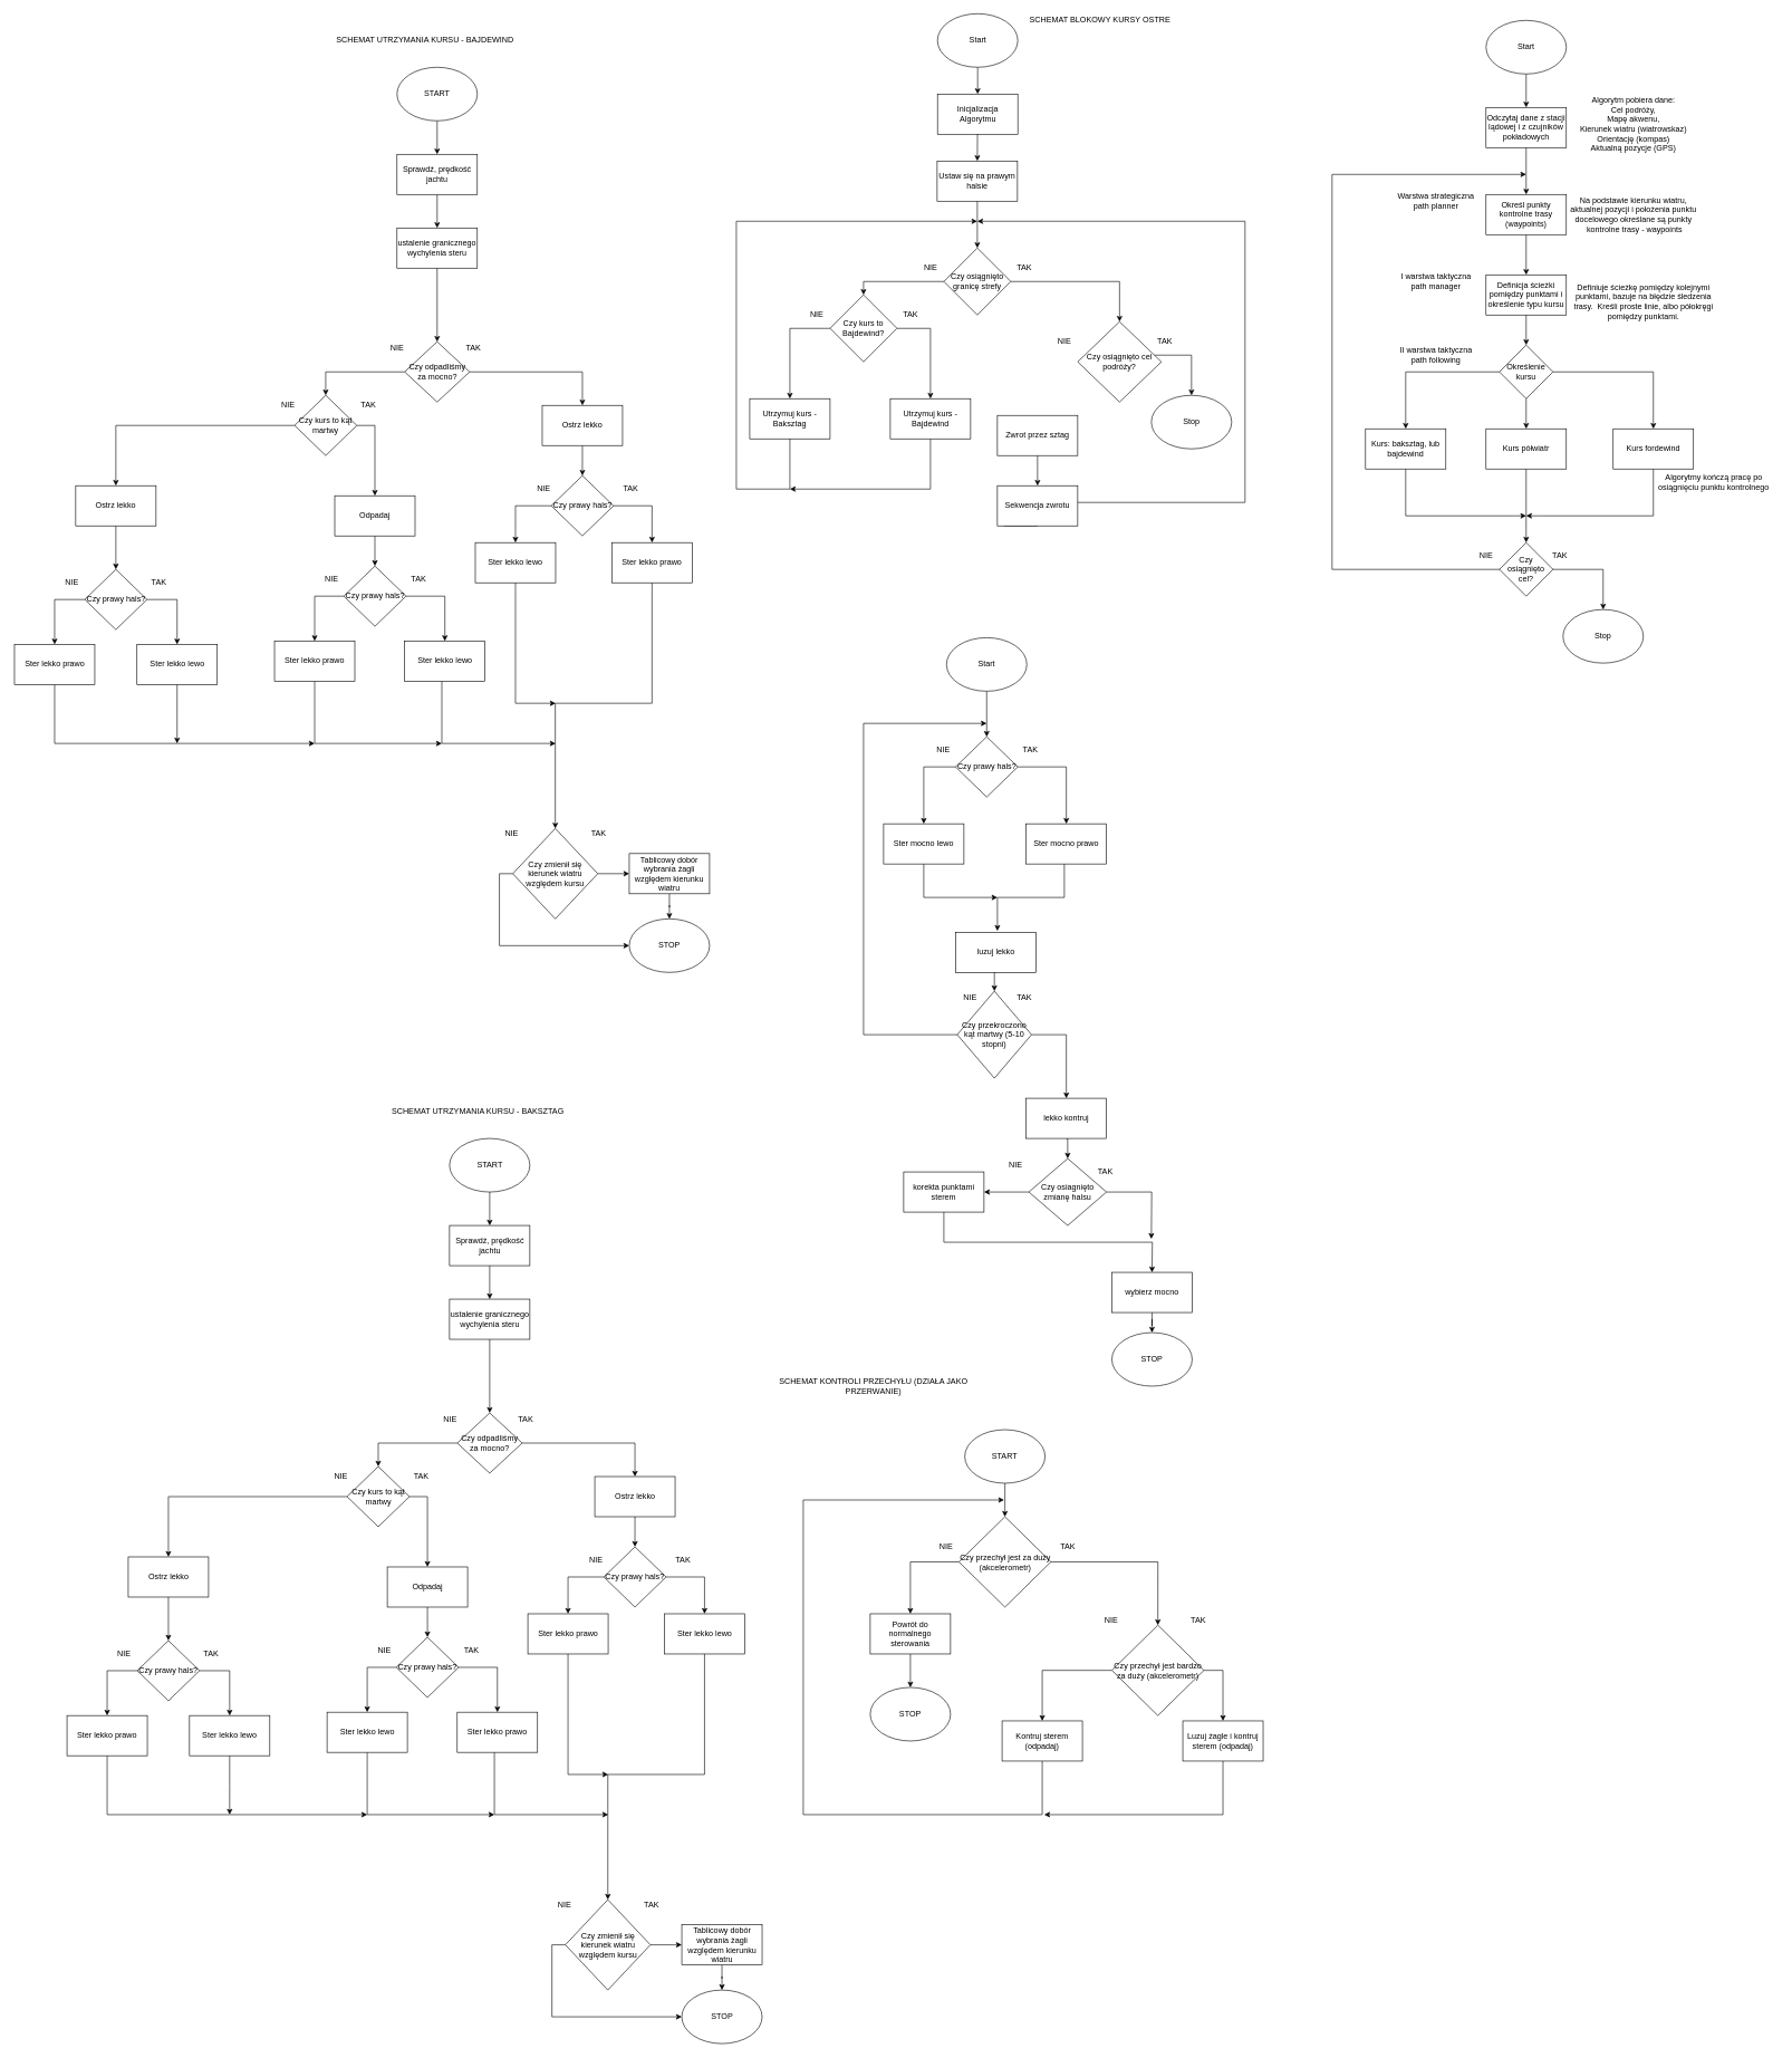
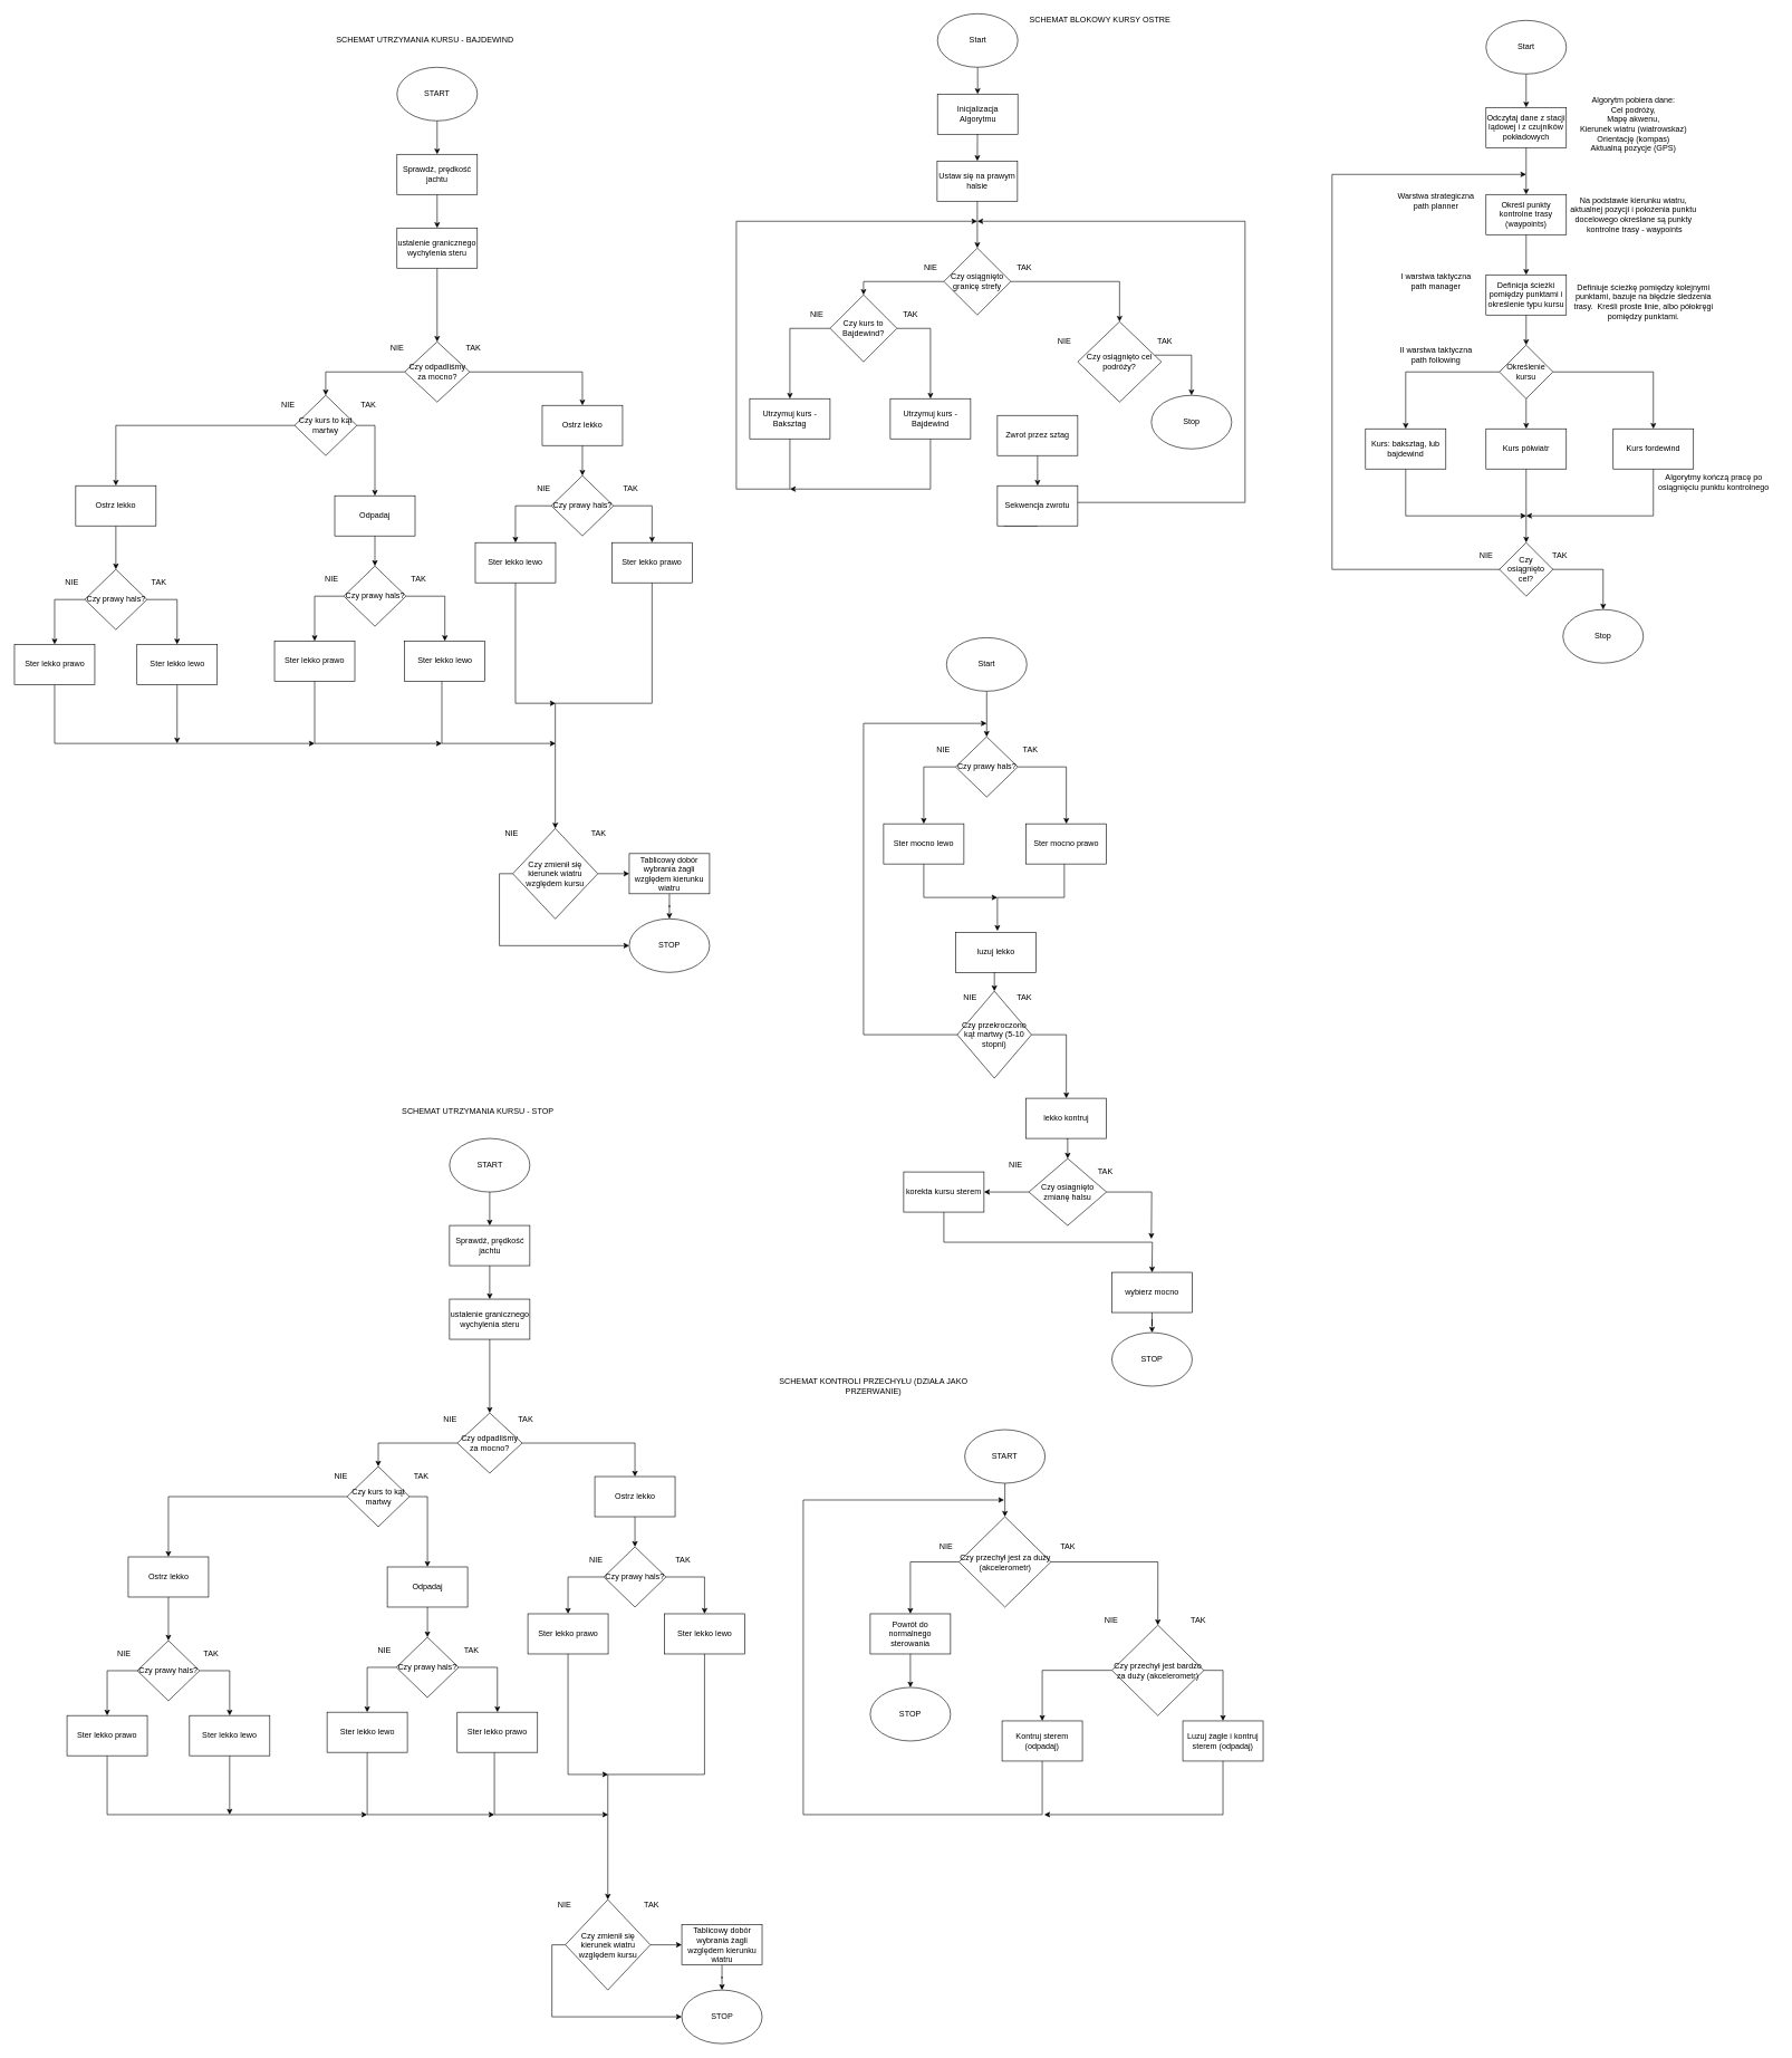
- <mxCell id="119" value="SCHEMAT UTRZYMANIA KURSU - BAKSZTAG" style="text;html=1;strokeColor=none;fillColor=none;align=center;verticalAlign=middle;whiteSpace=wrap;rounded=0;" vertex="1" parent="1"><mxGeometry x="557.5" y="1640" width="310" height="40" as="geometry" /></mxCell>
+ <mxCell id="119" value="SCHEMAT UTRZYMANIA KURSU - STOP" style="text;html=1;strokeColor=none;fillColor=none;align=center;verticalAlign=middle;whiteSpace=wrap;rounded=0;" vertex="1" parent="1"><mxGeometry x="557.5" y="1640" width="310" height="40" as="geometry" /></mxCell>
- <mxCell id="54" value="korekta punktami sterem" style="rounded=0;whiteSpace=wrap;html=1;" vertex="1" parent="1"><mxGeometry x="1349" y="1750" width="120" height="60" as="geometry" /></mxCell>
+ <mxCell id="54" value="korekta kursu sterem" style="rounded=0;whiteSpace=wrap;html=1;" vertex="1" parent="1"><mxGeometry x="1349" y="1750" width="120" height="60" as="geometry" /></mxCell>
